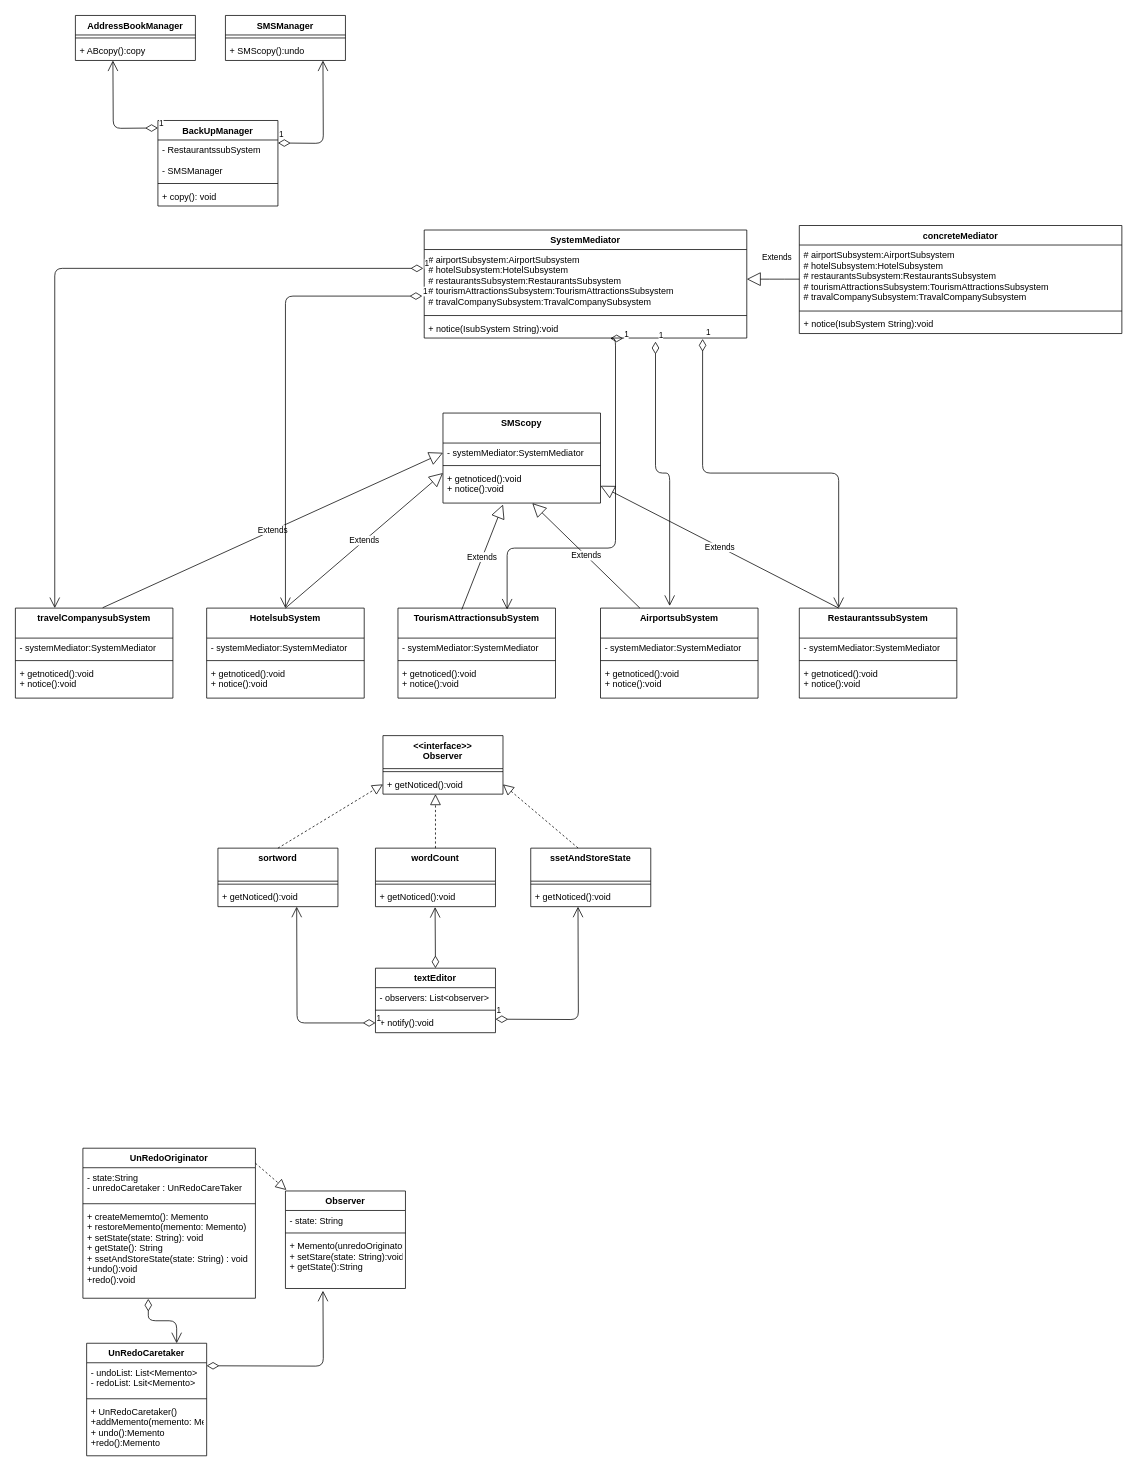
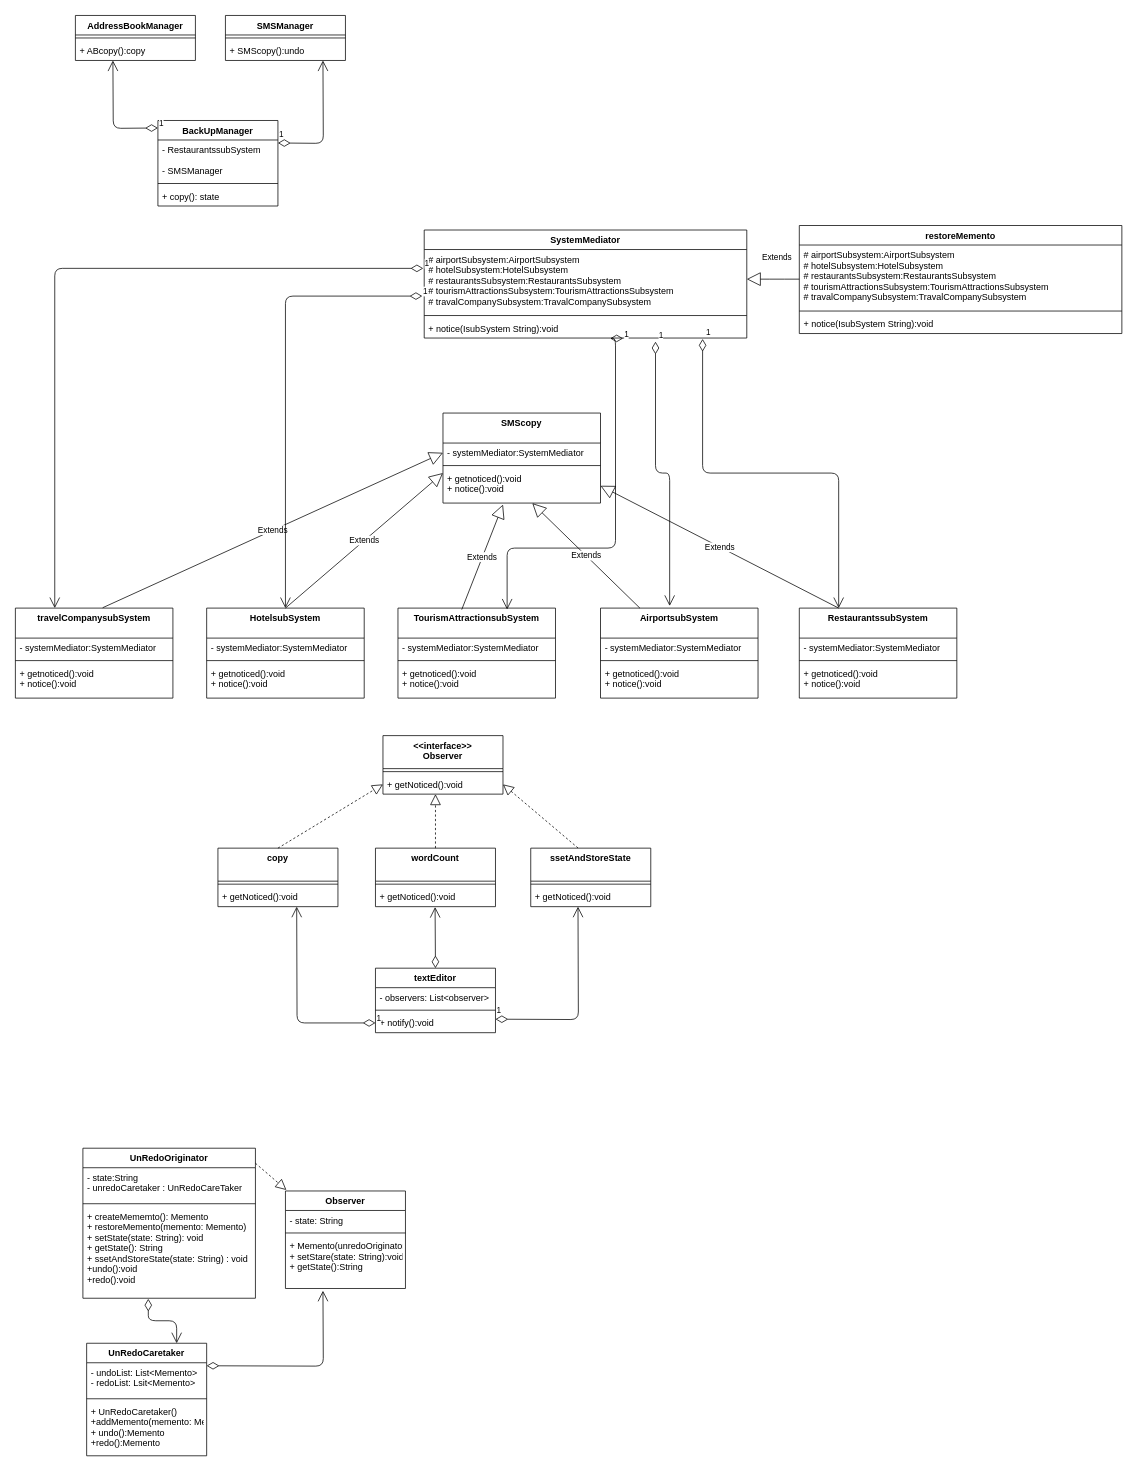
- <mxCell id="11" value="+ copy(): void" style="text;strokeColor=none;fillColor=none;align=left;verticalAlign=top;spacingLeft=4;spacingRight=4;overflow=hidden;rotatable=0;points=[[0,0.5],[1,0.5]];portConstraint=eastwest;" parent="8" vertex="1"><mxGeometry y="88" width="160" height="26" as="geometry" /></mxCell>
+ <mxCell id="11" value="+ copy(): state" style="text;strokeColor=none;fillColor=none;align=left;verticalAlign=top;spacingLeft=4;spacingRight=4;overflow=hidden;rotatable=0;points=[[0,0.5],[1,0.5]];portConstraint=eastwest;" parent="8" vertex="1"><mxGeometry y="88" width="160" height="26" as="geometry" /></mxCell>
- <mxCell id="43" value="concreteMediator" style="swimlane;fontStyle=1;align=center;verticalAlign=top;childLayout=stackLayout;horizontal=1;startSize=26;horizontalStack=0;resizeParent=1;resizeParentMax=0;resizeLast=0;collapsible=1;marginBottom=0;" parent="1" vertex="1"><mxGeometry x="1065" y="300" width="430" height="144" as="geometry" /></mxCell>
+ <mxCell id="43" value="restoreMemento" style="swimlane;fontStyle=1;align=center;verticalAlign=top;childLayout=stackLayout;horizontal=1;startSize=26;horizontalStack=0;resizeParent=1;resizeParentMax=0;resizeLast=0;collapsible=1;marginBottom=0;" parent="1" vertex="1"><mxGeometry x="1065" y="300" width="430" height="144" as="geometry" /></mxCell>
- <mxCell id="60" value="sortword" style="swimlane;fontStyle=1;align=center;verticalAlign=top;childLayout=stackLayout;horizontal=1;startSize=44;horizontalStack=0;resizeParent=1;resizeParentMax=0;resizeLast=0;collapsible=1;marginBottom=0;" parent="1" vertex="1"><mxGeometry x="290" y="1130" width="160" height="78" as="geometry" /></mxCell>
+ <mxCell id="60" value="copy" style="swimlane;fontStyle=1;align=center;verticalAlign=top;childLayout=stackLayout;horizontal=1;startSize=44;horizontalStack=0;resizeParent=1;resizeParentMax=0;resizeLast=0;collapsible=1;marginBottom=0;" parent="1" vertex="1"><mxGeometry x="290" y="1130" width="160" height="78" as="geometry" /></mxCell>
